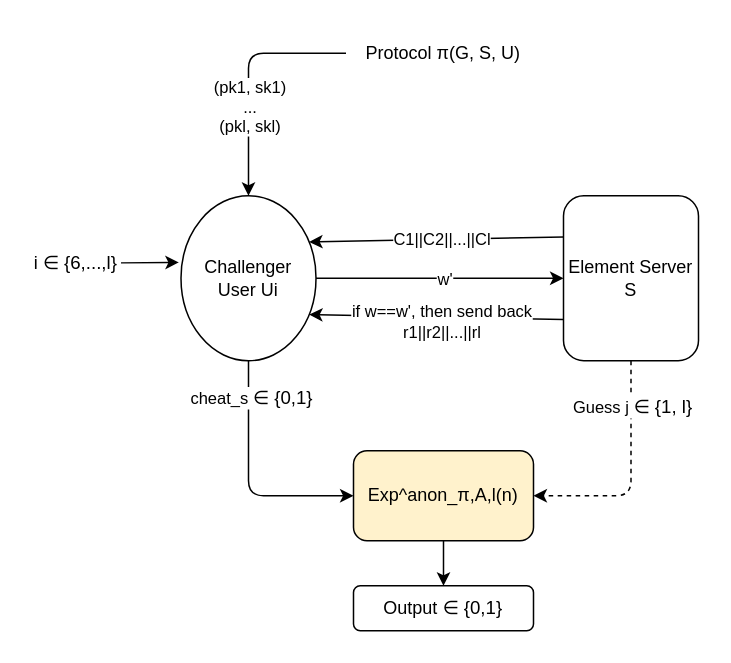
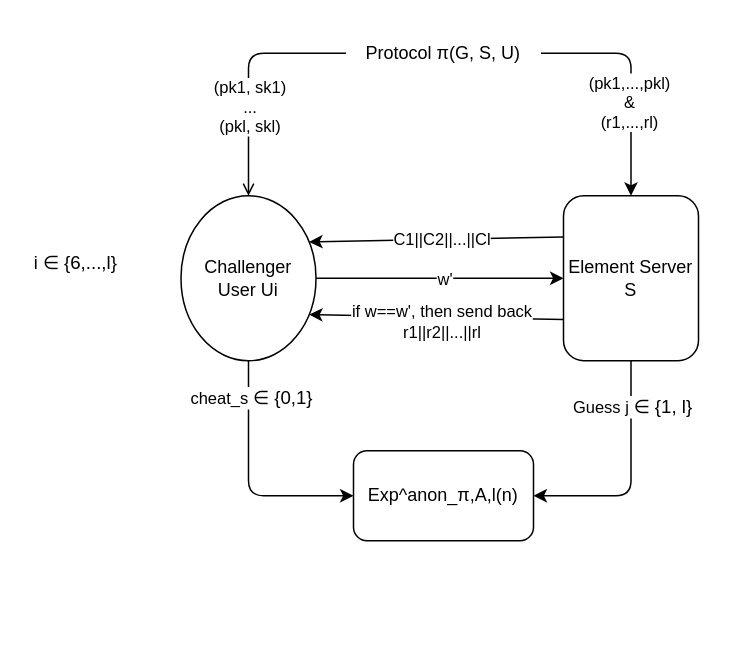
+ <mxCell id="16" style="edgeStyle=none;html=1;entryX=0.5;entryY=0;entryDx=0;entryDy=0;exitX=1;exitY=0.5;exitDx=0;exitDy=0;" parent="1" source="18" target="13" edge="1"><mxGeometry relative="1" as="geometry"><Array as="points"><mxPoint x="420" y="35" /></Array></mxGeometry></mxCell>
+ <mxCell id="17" value="(pk1,...,pkl)&lt;br&gt;&amp;amp;&lt;br&gt;(r1,...,rl)" style="edgeLabel;html=1;align=center;verticalAlign=middle;resizable=0;points=[];" parent="16" vertex="1" connectable="0"><mxGeometry x="0.187" y="-2" relative="1" as="geometry"><mxPoint as="offset" /></mxGeometry></mxCell>
- <mxCell id="14" style="edgeStyle=none;html=1;exitX=0;exitY=0.5;exitDx=0;exitDy=0;entryX=0.5;entryY=0;entryDx=0;entryDy=0;" parent="1" source="18" target="6" edge="1"><mxGeometry relative="1" as="geometry"><Array as="points"><mxPoint x="165" y="35" /></Array></mxGeometry></mxCell>
+ <mxCell id="14" style="edgeStyle=none;html=1;exitX=0;exitY=0.5;exitDx=0;exitDy=0;entryX=0.5;entryY=0;entryDx=0;entryDy=0;endArrow=open;" parent="1" source="18" target="6" edge="1"><mxGeometry relative="1" as="geometry"><Array as="points"><mxPoint x="165" y="35" /></Array></mxGeometry></mxCell>
- <mxCell id="22" style="edgeStyle=none;html=1;entryX=-0.016;entryY=0.404;entryDx=0;entryDy=0;entryPerimeter=0;" parent="1" source="23" target="6" edge="1"><mxGeometry relative="1" as="geometry" /></mxCell>
- <mxCell id="11" style="edgeStyle=none;html=1;entryX=1;entryY=0.5;entryDx=0;entryDy=0;dashed=1;" parent="1" source="13" target="20" edge="1"><mxGeometry relative="1" as="geometry"><Array as="points"><mxPoint x="420" y="330" /></Array></mxGeometry></mxCell>
+ <mxCell id="11" style="edgeStyle=none;html=1;entryX=1;entryY=0.5;entryDx=0;entryDy=0;" parent="1" source="13" target="20" edge="1"><mxGeometry relative="1" as="geometry"><Array as="points"><mxPoint x="420" y="330" /></Array></mxGeometry></mxCell>
- <mxCell id="20" value="Exp^anon_π,A,l(n)" style="rounded=1;whiteSpace=wrap;html=1;fillColor=#fff2cc;" parent="1" vertex="1"><mxGeometry x="235" y="300" width="120" height="60" as="geometry" /></mxCell>
+ <mxCell id="20" value="Exp^anon_π,A,l(n)" style="rounded=1;whiteSpace=wrap;html=1;" parent="1" vertex="1"><mxGeometry x="235" y="300" width="120" height="60" as="geometry" /></mxCell>
- <mxCell id="19" value="" style="edgeStyle=none;html=1;" parent="1" source="20" target="21" edge="1"><mxGeometry relative="1" as="geometry" /></mxCell>
- <mxCell id="21" value="Output&amp;nbsp;&lt;span style=&quot;font-size: 12.43px;&quot;&gt;∈ {0,1}&lt;/span&gt;" style="whiteSpace=wrap;html=1;rounded=1;" parent="1" vertex="1"><mxGeometry x="235" y="390" width="120" height="30" as="geometry" /></mxCell>
